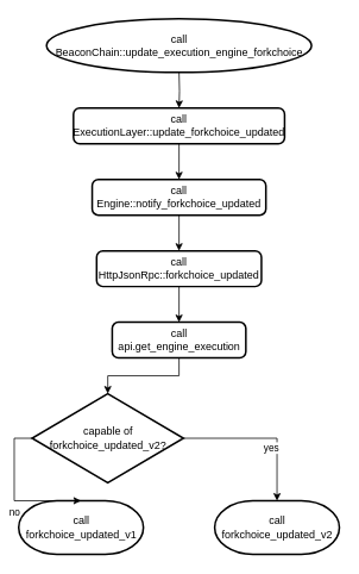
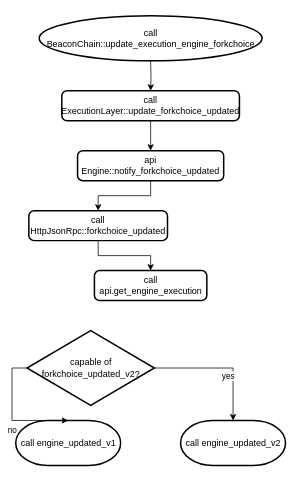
- <mxCell id="6" value="call Engine::notify_forkchoice_updated" style="rounded=1;whiteSpace=wrap;html=1;absoluteArcSize=1;arcSize=14;strokeWidth=2;" vertex="1" parent="1"><mxGeometry x="103" y="200" width="195" height="40" as="geometry" /></mxCell>
+ <mxCell id="6" value="api Engine::notify_forkchoice_updated" style="rounded=1;whiteSpace=wrap;html=1;absoluteArcSize=1;arcSize=14;strokeWidth=2;" vertex="1" parent="1"><mxGeometry x="103" y="200" width="195" height="40" as="geometry" /></mxCell>
- <mxCell id="8" value="call HttpJsonRpc::forkchoice_updated" style="rounded=1;whiteSpace=wrap;html=1;absoluteArcSize=1;arcSize=14;strokeWidth=2;" vertex="1" parent="1"><mxGeometry x="108" y="280" width="185" height="40" as="geometry" /></mxCell>
+ <mxCell id="8" value="call HttpJsonRpc::forkchoice_updated" style="rounded=1;whiteSpace=wrap;html=1;absoluteArcSize=1;arcSize=14;strokeWidth=2;" vertex="1" parent="1"><mxGeometry x="38" y="280" width="185" height="40" as="geometry" /></mxCell>
- <mxCell id="9" value="" style="edgeStyle=orthogonalEdgeStyle;rounded=0;orthogonalLoop=1;jettySize=auto;html=1;" edge="1" parent="1" source="10" target="11"><mxGeometry relative="1" as="geometry" /></mxCell>
- <mxCell id="14" value="call forkchoice_updated_v1" style="strokeWidth=2;html=1;shape=mxgraph.flowchart.terminator;whiteSpace=wrap;" vertex="1" parent="13"><mxGeometry width="140" height="60" as="geometry" /></mxCell>
+ <mxCell id="14" value="call engine_updated_v1" style="strokeWidth=2;html=1;shape=mxgraph.flowchart.terminator;whiteSpace=wrap;" vertex="1" parent="13"><mxGeometry width="140" height="60" as="geometry" /></mxCell>
- <mxCell id="15" value="call forkchoice_updated_v2" style="strokeWidth=2;html=1;shape=mxgraph.flowchart.terminator;whiteSpace=wrap;" vertex="1" parent="13"><mxGeometry x="220" width="140" height="60" as="geometry" /></mxCell>
+ <mxCell id="15" value="call engine_updated_v2" style="strokeWidth=2;html=1;shape=mxgraph.flowchart.terminator;whiteSpace=wrap;" vertex="1" parent="13"><mxGeometry x="220" width="140" height="60" as="geometry" /></mxCell>
